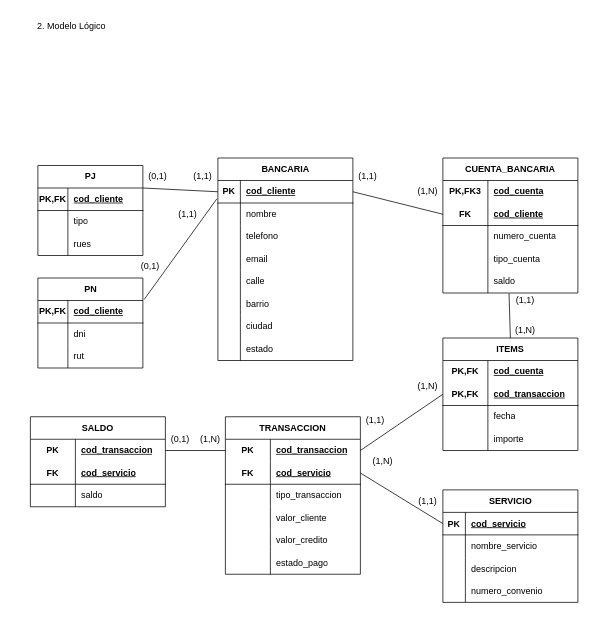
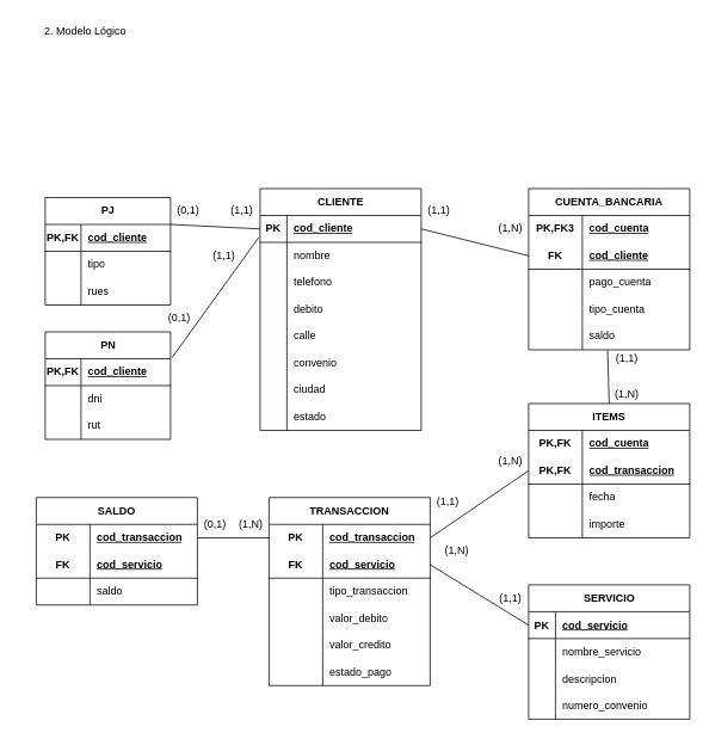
- <mxCell id="3" value="BANCARIA" style="shape=table;startSize=30;container=1;collapsible=1;childLayout=tableLayout;fixedRows=1;rowLines=0;fontStyle=1;align=center;resizeLast=1;html=1;labelBackgroundColor=none;" vertex="1" parent="1"><mxGeometry x="290" y="210" width="180" height="270" as="geometry" /></mxCell>
+ <mxCell id="3" value="CLIENTE" style="shape=table;startSize=30;container=1;collapsible=1;childLayout=tableLayout;fixedRows=1;rowLines=0;fontStyle=1;align=center;resizeLast=1;html=1;labelBackgroundColor=none;" vertex="1" parent="1"><mxGeometry x="290" y="210" width="180" height="270" as="geometry" /></mxCell>
- <mxCell id="76" value="numero_cuenta" style="shape=partialRectangle;connectable=0;fillColor=none;top=0;left=0;bottom=0;right=0;align=left;spacingLeft=6;overflow=hidden;html=1;whiteSpace=wrap;" vertex="1" parent="74"><mxGeometry x="60" width="120" height="30" as="geometry"><mxRectangle width="120" height="30" as="alternateBounds" /></mxGeometry></mxCell>
+ <mxCell id="76" value="pago_cuenta" style="shape=partialRectangle;connectable=0;fillColor=none;top=0;left=0;bottom=0;right=0;align=left;spacingLeft=6;overflow=hidden;html=1;whiteSpace=wrap;" vertex="1" parent="74"><mxGeometry x="60" width="120" height="30" as="geometry"><mxRectangle width="120" height="30" as="alternateBounds" /></mxGeometry></mxCell>
- <mxCell id="15" value="email" style="shape=partialRectangle;connectable=0;fillColor=none;top=0;left=0;bottom=0;right=0;align=left;spacingLeft=6;overflow=hidden;whiteSpace=wrap;html=1;labelBackgroundColor=none;" vertex="1" parent="13"><mxGeometry x="30" width="150" height="30" as="geometry"><mxRectangle width="150" height="30" as="alternateBounds" /></mxGeometry></mxCell>
+ <mxCell id="15" value="debito" style="shape=partialRectangle;connectable=0;fillColor=none;top=0;left=0;bottom=0;right=0;align=left;spacingLeft=6;overflow=hidden;whiteSpace=wrap;html=1;labelBackgroundColor=none;" vertex="1" parent="13"><mxGeometry x="30" width="150" height="30" as="geometry"><mxRectangle width="150" height="30" as="alternateBounds" /></mxGeometry></mxCell>
- <mxCell id="21" value="barrio" style="shape=partialRectangle;connectable=0;fillColor=none;top=0;left=0;bottom=0;right=0;align=left;spacingLeft=6;overflow=hidden;whiteSpace=wrap;html=1;labelBackgroundColor=none;" vertex="1" parent="19"><mxGeometry x="30" width="150" height="30" as="geometry"><mxRectangle width="150" height="30" as="alternateBounds" /></mxGeometry></mxCell>
+ <mxCell id="21" value="convenio" style="shape=partialRectangle;connectable=0;fillColor=none;top=0;left=0;bottom=0;right=0;align=left;spacingLeft=6;overflow=hidden;whiteSpace=wrap;html=1;labelBackgroundColor=none;" vertex="1" parent="19"><mxGeometry x="30" width="150" height="30" as="geometry"><mxRectangle width="150" height="30" as="alternateBounds" /></mxGeometry></mxCell>
- <mxCell id="112" value="valor_cliente" style="shape=partialRectangle;connectable=0;fillColor=none;top=0;left=0;bottom=0;right=0;align=left;spacingLeft=6;overflow=hidden;html=1;whiteSpace=wrap;labelBackgroundColor=none;" vertex="1" parent="110"><mxGeometry x="60" width="120" height="30" as="geometry"><mxRectangle width="120" height="30" as="alternateBounds" /></mxGeometry></mxCell>
+ <mxCell id="112" value="valor_debito" style="shape=partialRectangle;connectable=0;fillColor=none;top=0;left=0;bottom=0;right=0;align=left;spacingLeft=6;overflow=hidden;html=1;whiteSpace=wrap;labelBackgroundColor=none;" vertex="1" parent="110"><mxGeometry x="60" width="120" height="30" as="geometry"><mxRectangle width="120" height="30" as="alternateBounds" /></mxGeometry></mxCell>
